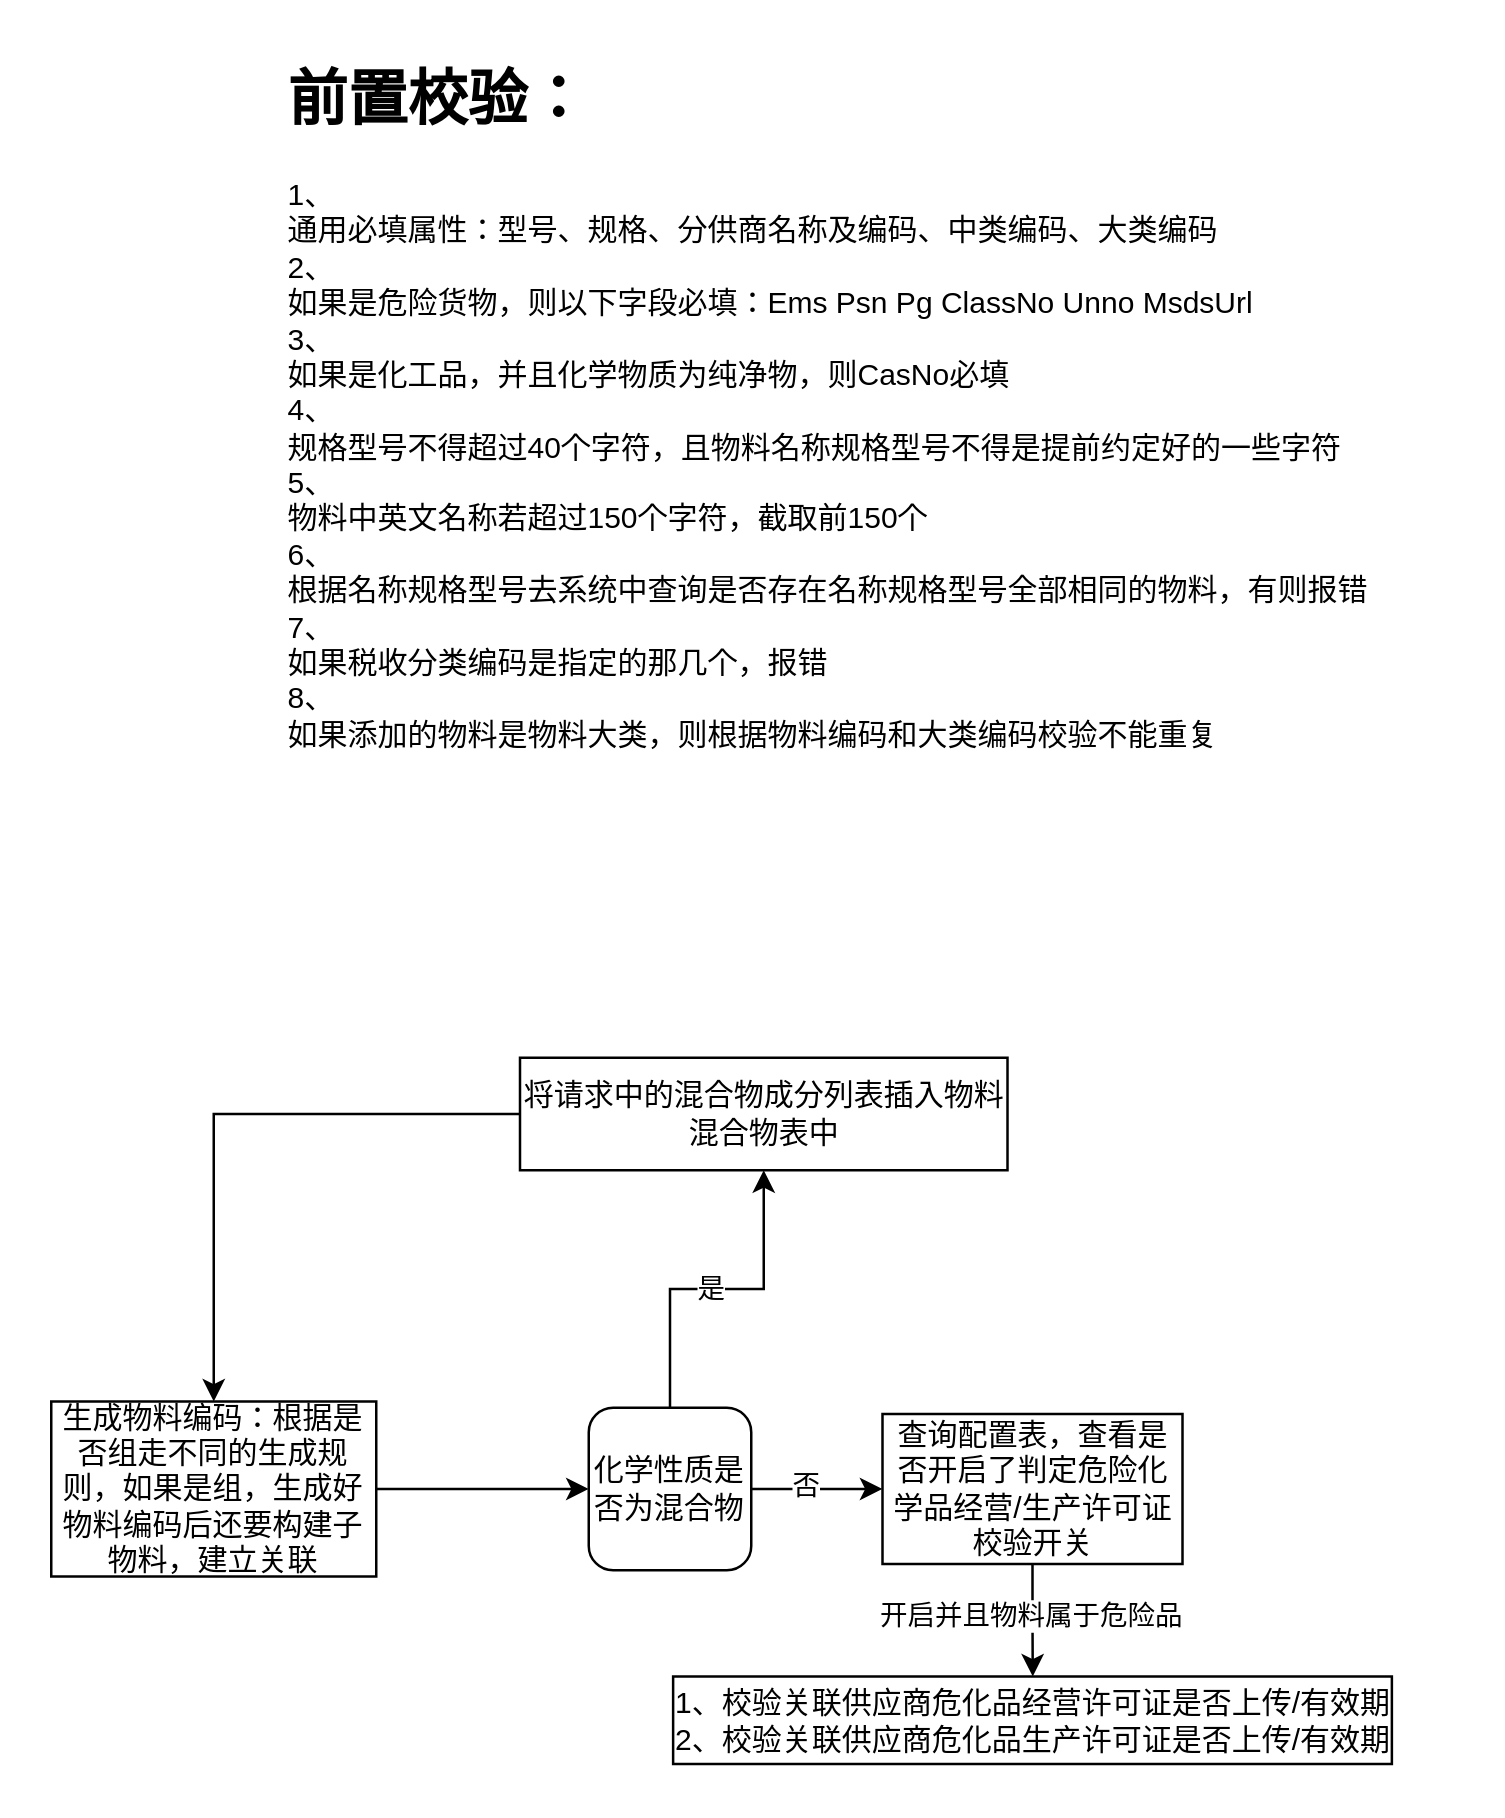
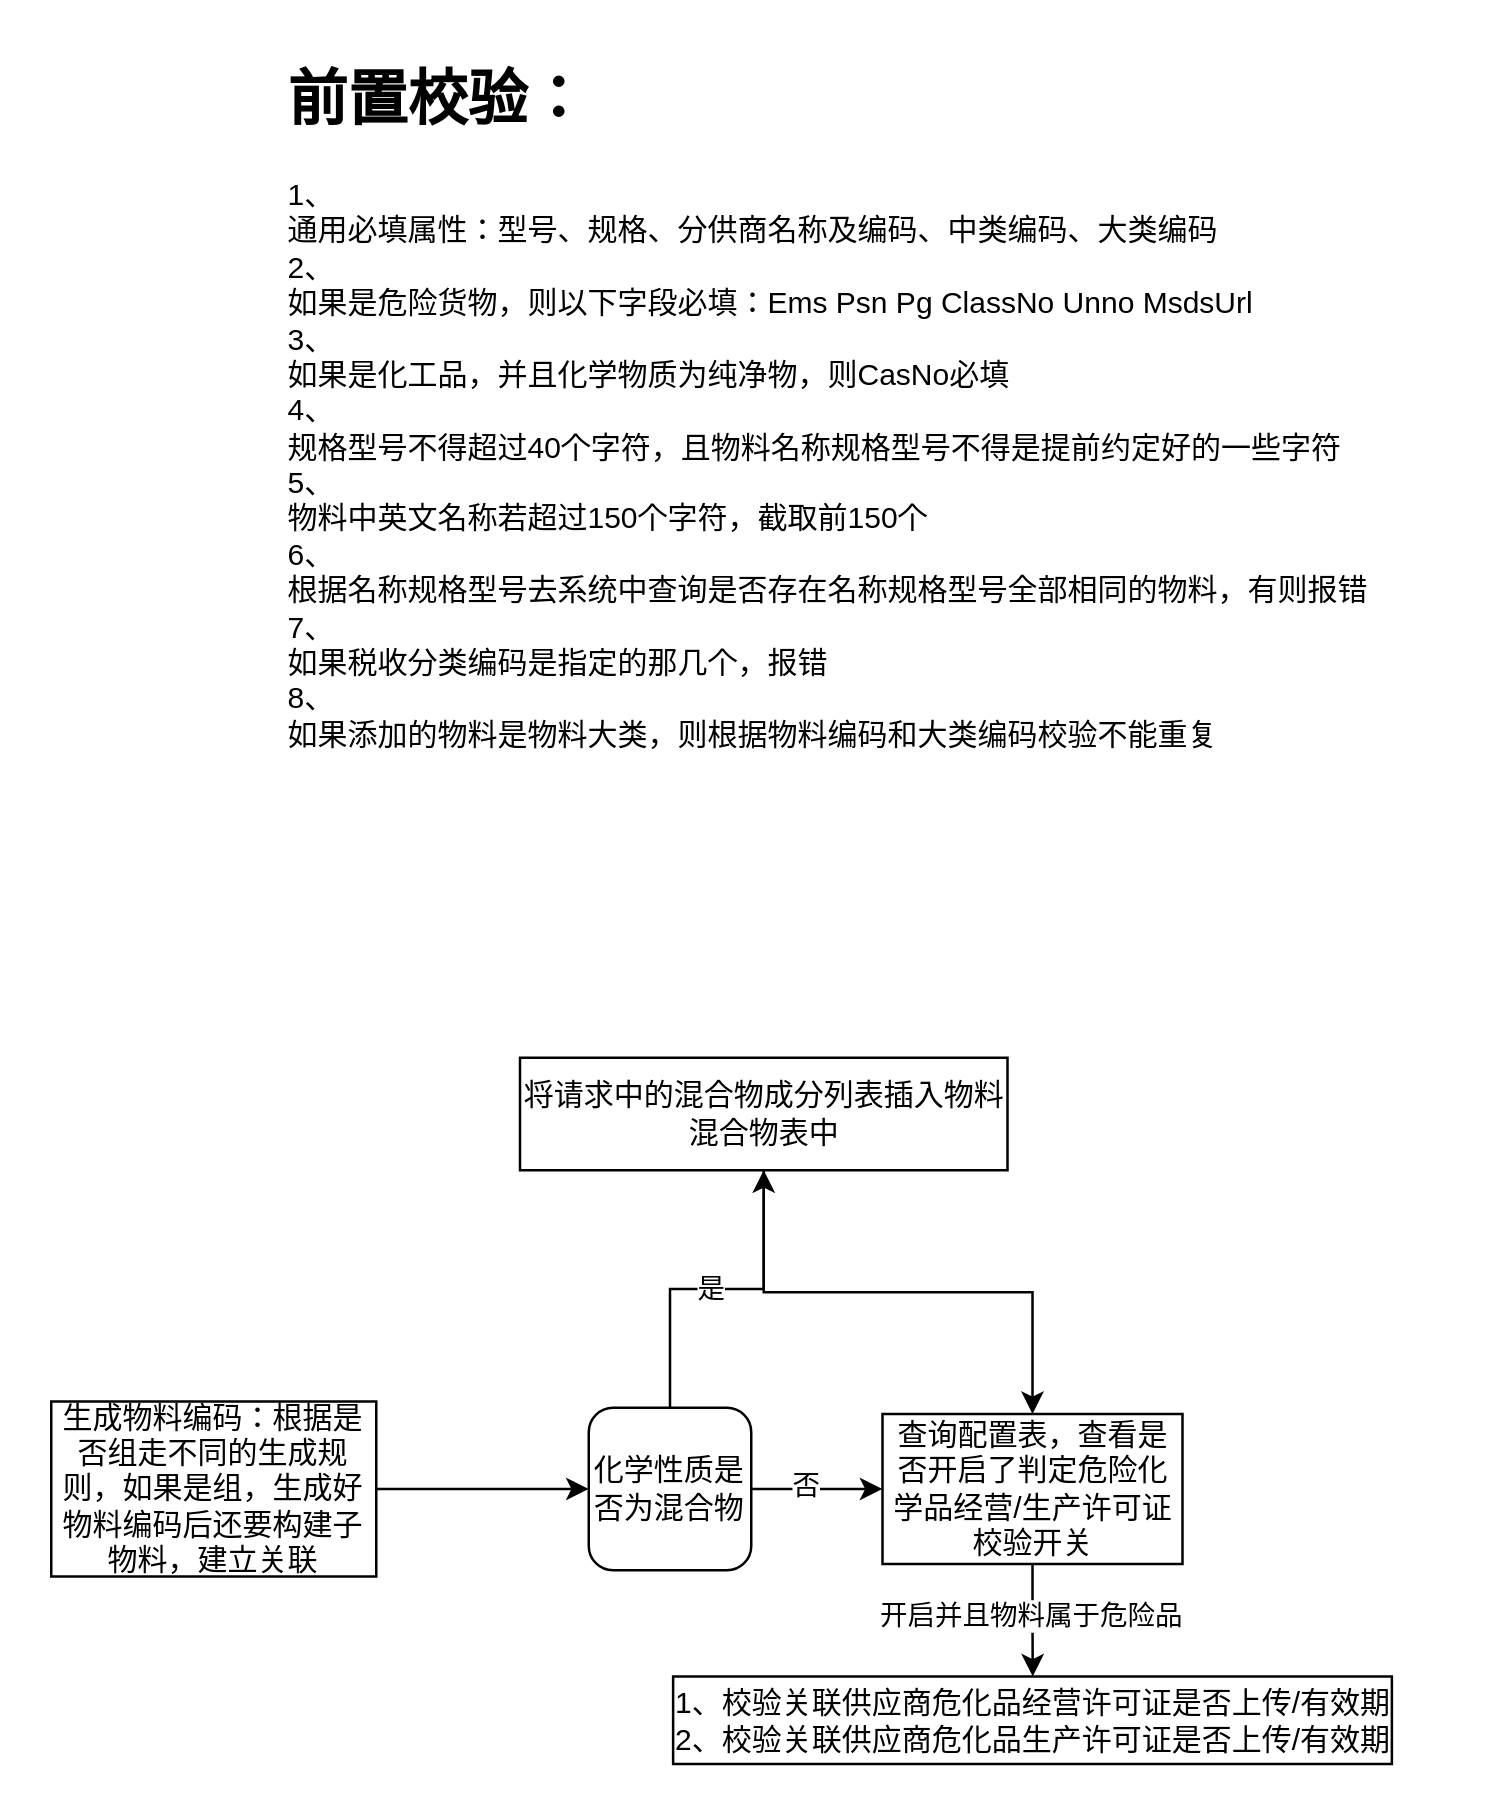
- <mxCell id="10" style="edgeStyle=orthogonalEdgeStyle;rounded=0;orthogonalLoop=1;jettySize=auto;html=1;" edge="1" parent="1" source="11" target="4"><mxGeometry relative="1" as="geometry" /></mxCell>
+ <mxCell id="10" style="edgeStyle=orthogonalEdgeStyle;rounded=0;orthogonalLoop=1;jettySize=auto;html=1;entryX=0.5;entryY=0;entryDx=0;entryDy=0;" edge="1" parent="1" source="11" target="14"><mxGeometry relative="1" as="geometry" /></mxCell>
